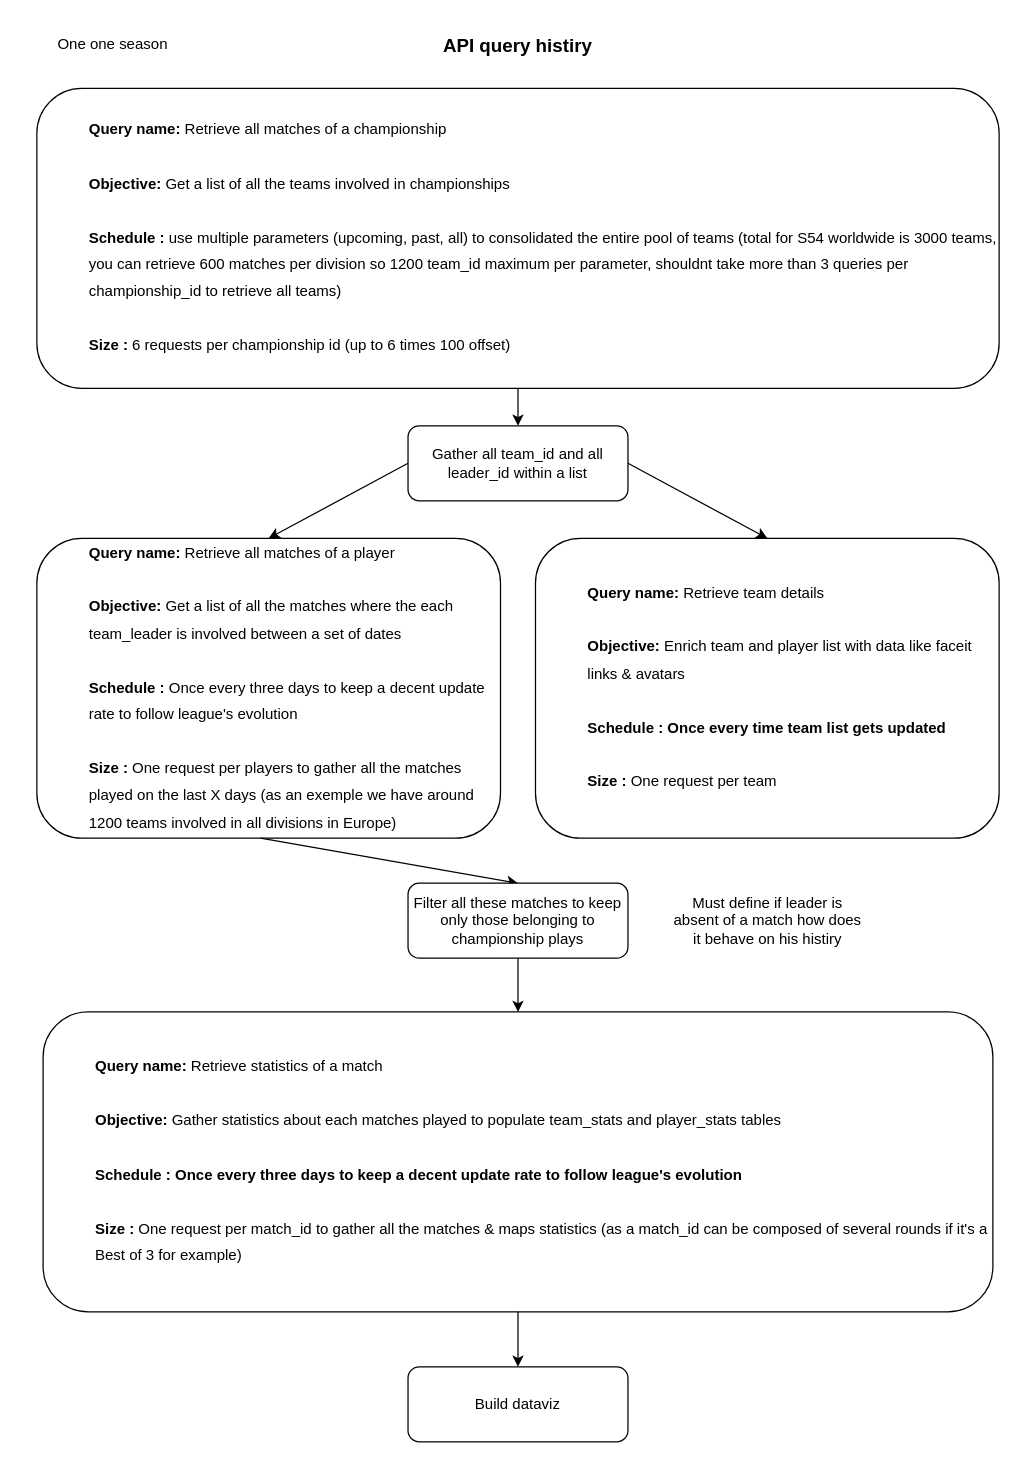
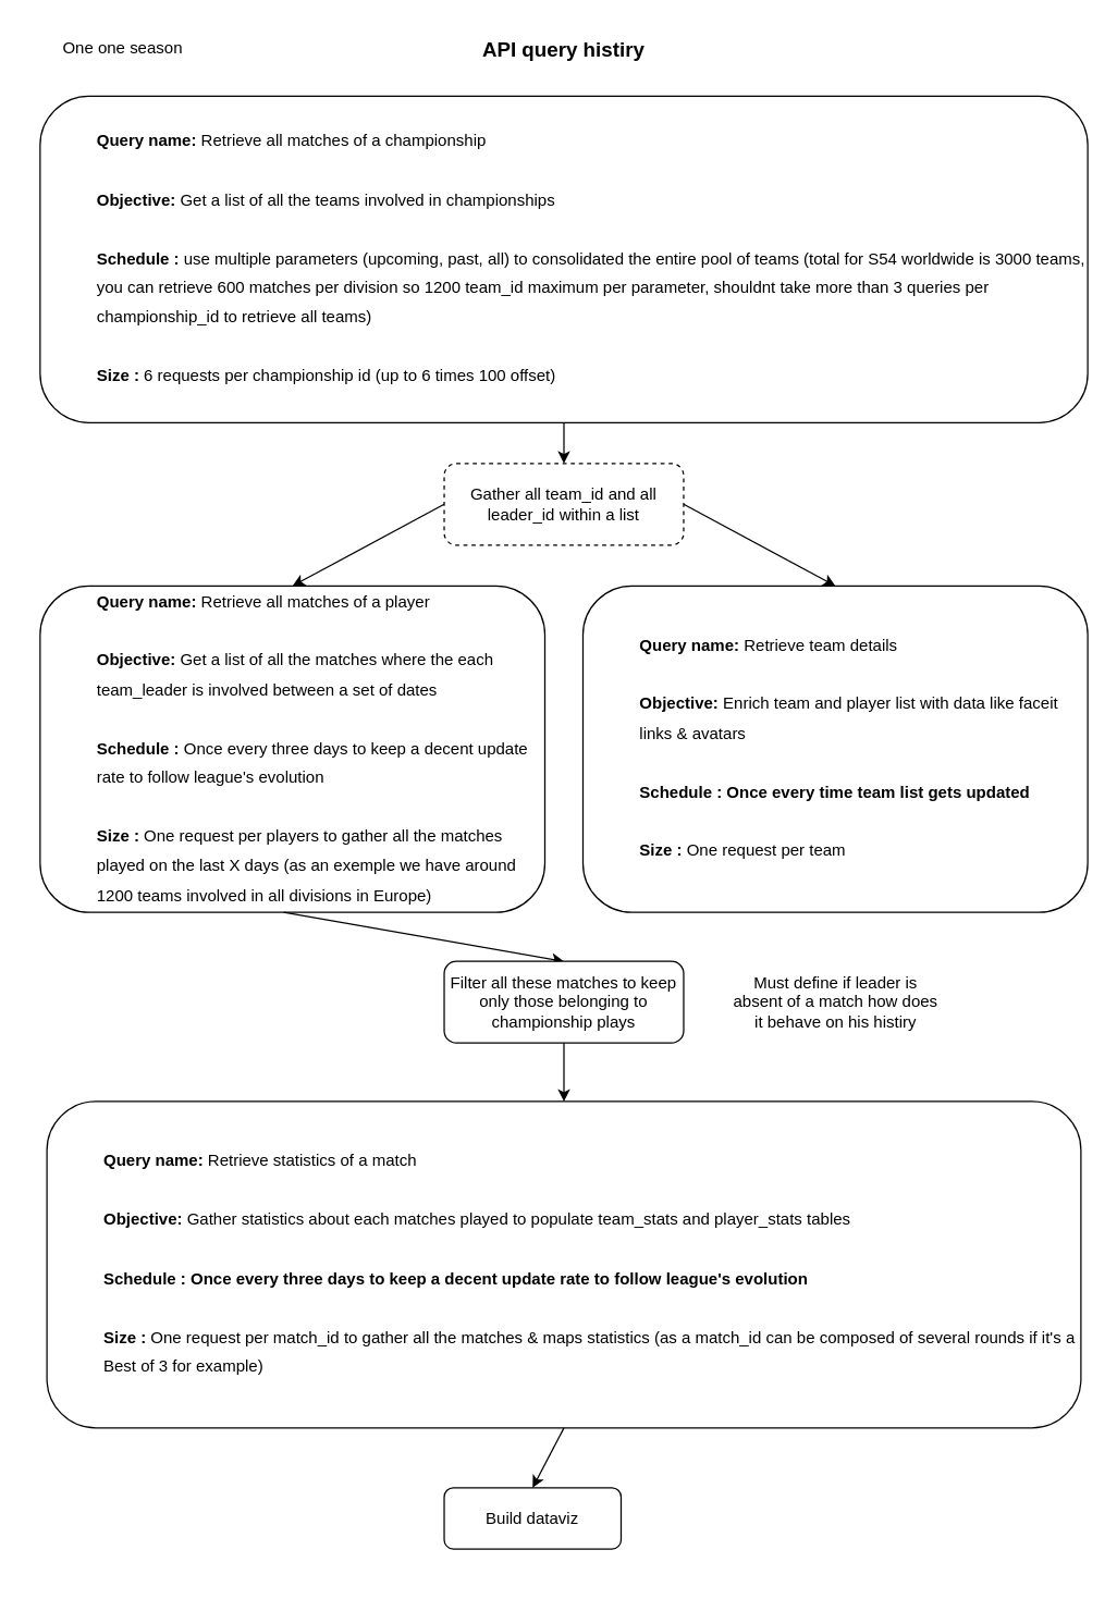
- <mxCell id="7" value="Gather all team_id and all leader_id within a list" style="rounded=1;whiteSpace=wrap;html=1;" parent="1" vertex="1"><mxGeometry x="326" y="340" width="176" height="60" as="geometry" /></mxCell>
+ <mxCell id="7" value="Gather all team_id and all leader_id within a list" style="rounded=1;whiteSpace=wrap;html=1;dashed=1;" parent="1" vertex="1"><mxGeometry x="326" y="340" width="176" height="60" as="geometry" /></mxCell>
- <mxCell id="15" value="Build dataviz" style="rounded=1;whiteSpace=wrap;html=1;" parent="1" vertex="1"><mxGeometry x="326" y="1093" width="176" height="60" as="geometry" /></mxCell>
+ <mxCell id="15" value="Build dataviz" style="rounded=1;whiteSpace=wrap;html=1;" parent="1" vertex="1"><mxGeometry x="326" y="1093" width="130" height="45" as="geometry" /></mxCell>
